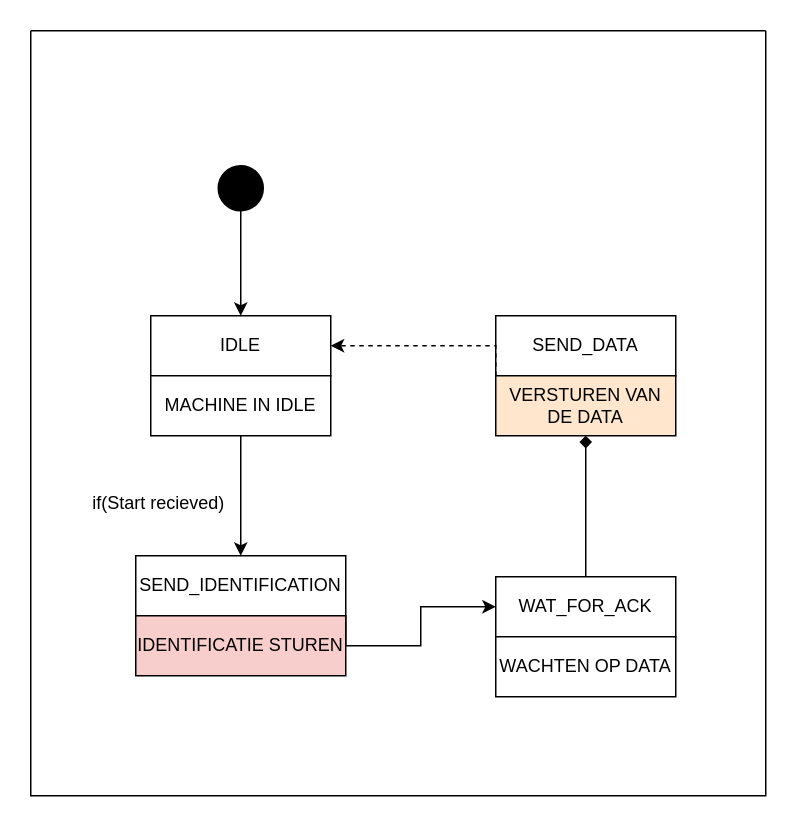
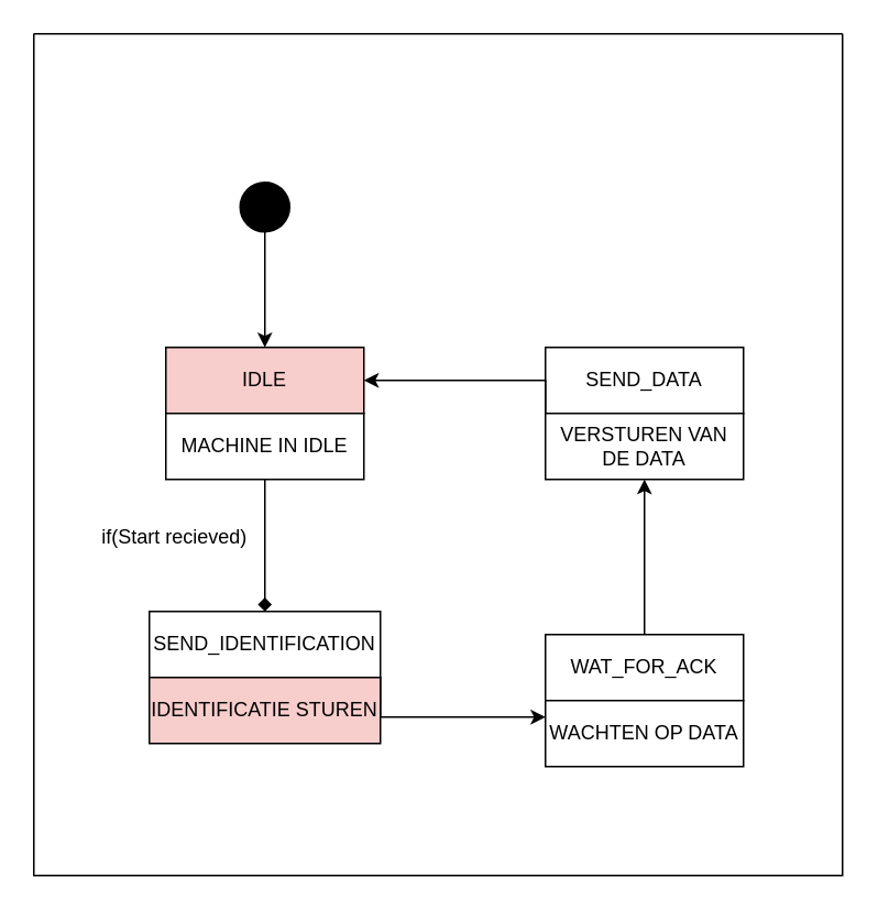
- <mxCell id="2" value="IDLE" style="rounded=0;whiteSpace=wrap;html=1;" vertex="1" parent="1"><mxGeometry x="100" y="210" width="120" height="40" as="geometry" /></mxCell>
+ <mxCell id="2" value="IDLE" style="rounded=0;whiteSpace=wrap;html=1;fillColor=#f8cecc;" vertex="1" parent="1"><mxGeometry x="100" y="210" width="120" height="40" as="geometry" /></mxCell>
- <mxCell id="17" style="edgeStyle=orthogonalEdgeStyle;rounded=0;orthogonalLoop=1;jettySize=auto;html=1;exitX=0;exitY=0;exitDx=0;exitDy=0;entryX=1;entryY=0.5;entryDx=0;entryDy=0;dashed=1;" edge="1" parent="1" source="14" target="2"><mxGeometry relative="1" as="geometry" /></mxCell>
+ <mxCell id="17" style="edgeStyle=orthogonalEdgeStyle;rounded=0;orthogonalLoop=1;jettySize=auto;html=1;exitX=0;exitY=0;exitDx=0;exitDy=0;entryX=1;entryY=0.5;entryDx=0;entryDy=0;" edge="1" parent="1" source="14" target="2"><mxGeometry relative="1" as="geometry" /></mxCell>
- <mxCell id="14" value="VERSTUREN VAN DE DATA" style="rounded=0;whiteSpace=wrap;html=1;fillColor=#ffe6cc;" vertex="1" parent="5"><mxGeometry x="310" y="230" width="120" height="40" as="geometry" /></mxCell>
+ <mxCell id="14" value="VERSTUREN VAN DE DATA" style="rounded=0;whiteSpace=wrap;html=1;" vertex="1" parent="5"><mxGeometry x="310" y="230" width="120" height="40" as="geometry" /></mxCell>
- <mxCell id="10" style="edgeStyle=orthogonalEdgeStyle;rounded=0;orthogonalLoop=1;jettySize=auto;html=1;exitX=0.5;exitY=0;exitDx=0;exitDy=0;endArrow=diamond;" edge="1" parent="5" source="11" target="14"><mxGeometry relative="1" as="geometry" /></mxCell>
+ <mxCell id="10" style="edgeStyle=orthogonalEdgeStyle;rounded=0;orthogonalLoop=1;jettySize=auto;html=1;exitX=0.5;exitY=0;exitDx=0;exitDy=0;" edge="1" parent="5" source="11" target="14"><mxGeometry relative="1" as="geometry" /></mxCell>
- <mxCell id="15" value="if(Start recieved)" style="text;html=1;align=center;verticalAlign=middle;resizable=0;points=[];autosize=1;strokeColor=none;fillColor=none;" vertex="1" parent="5"><mxGeometry x="30" y="300" width="110" height="30" as="geometry" /></mxCell>
+ <mxCell id="15" value="if(Start recieved)" style="text;html=1;align=center;verticalAlign=middle;resizable=0;points=[];autosize=1;strokeColor=none;fillColor=none;" vertex="1" parent="5"><mxGeometry x="30" y="290" width="110" height="30" as="geometry" /></mxCell>
- <mxCell id="3" style="edgeStyle=orthogonalEdgeStyle;rounded=0;orthogonalLoop=1;jettySize=auto;html=1;exitX=0.5;exitY=1;exitDx=0;exitDy=0;entryX=0.5;entryY=0;entryDx=0;entryDy=0;" edge="1" parent="1" source="4" target="8"><mxGeometry relative="1" as="geometry" /></mxCell>
+ <mxCell id="3" style="edgeStyle=orthogonalEdgeStyle;rounded=0;orthogonalLoop=1;jettySize=auto;html=1;exitX=0.5;exitY=1;exitDx=0;exitDy=0;entryX=0.5;entryY=0;entryDx=0;entryDy=0;endArrow=diamond;" edge="1" parent="1" source="4" target="8"><mxGeometry relative="1" as="geometry" /></mxCell>
- <mxCell id="7" style="edgeStyle=orthogonalEdgeStyle;rounded=0;orthogonalLoop=1;jettySize=auto;html=1;exitX=1;exitY=1;exitDx=0;exitDy=0;" edge="1" parent="5" source="8" target="11"><mxGeometry relative="1" as="geometry" /></mxCell>
+ <mxCell id="7" style="edgeStyle=orthogonalEdgeStyle;rounded=0;orthogonalLoop=1;jettySize=auto;html=1;exitX=1;exitY=1;exitDx=0;exitDy=0;entryX=0;entryY=0.25;entryDx=0;entryDy=0;" edge="1" parent="5" source="8" target="12"><mxGeometry relative="1" as="geometry" /></mxCell>
